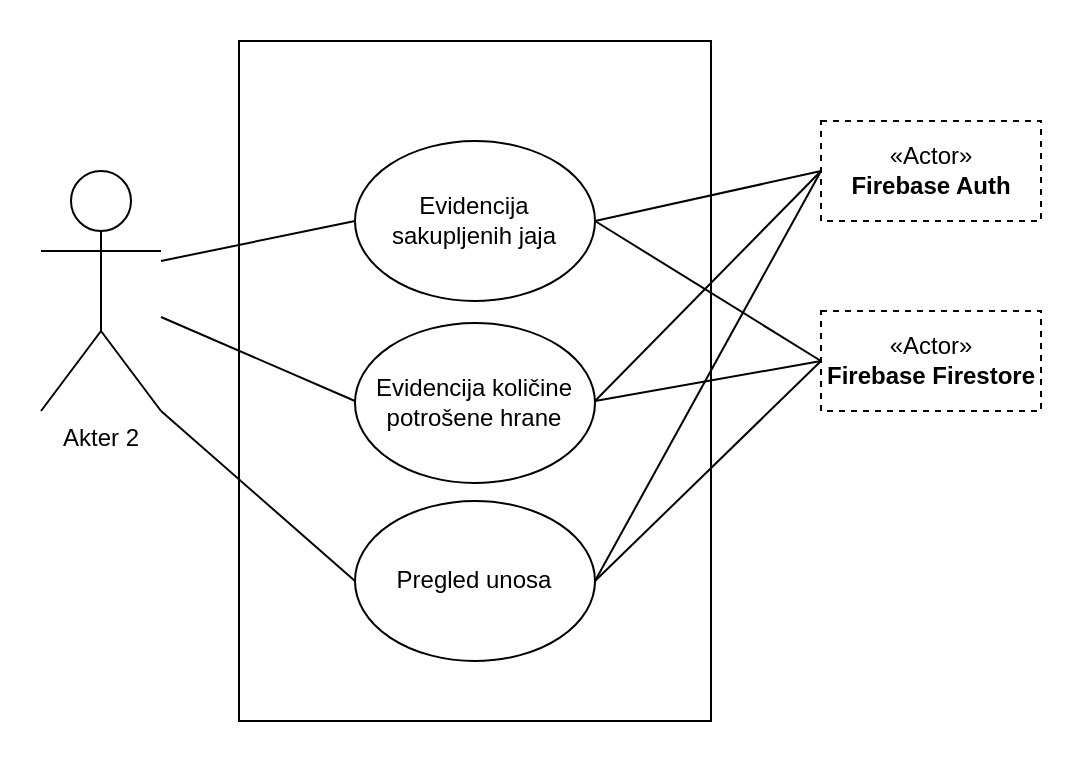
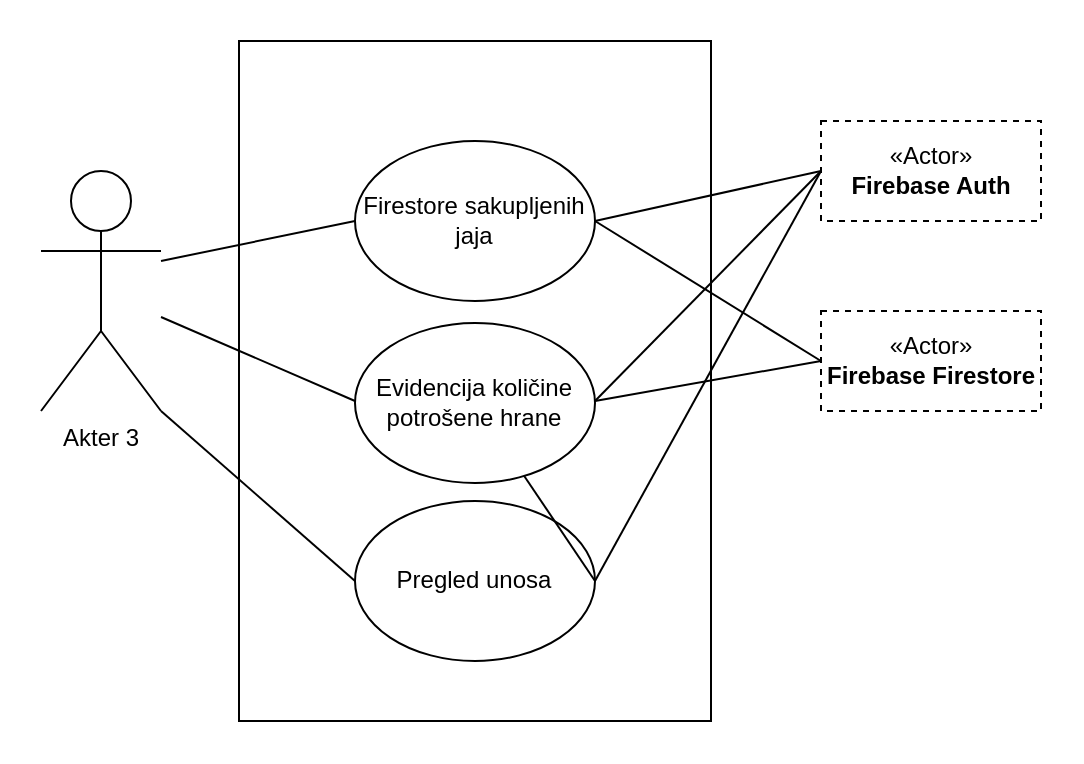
- <mxCell id="12" value="Evidencija sakupljenih jaja" style="ellipse;whiteSpace=wrap;html=1;" parent="1" vertex="1"><mxGeometry x="177" y="70" width="120" height="80" as="geometry" /></mxCell>
+ <mxCell id="12" value="Firestore sakupljenih jaja" style="ellipse;whiteSpace=wrap;html=1;" parent="1" vertex="1"><mxGeometry x="177" y="70" width="120" height="80" as="geometry" /></mxCell>
- <mxCell id="2" value="Akter 2" style="shape=umlActor;verticalLabelPosition=bottom;verticalAlign=top;html=1;" parent="1" vertex="1"><mxGeometry x="20" y="85" width="60" height="120" as="geometry" /></mxCell>
+ <mxCell id="2" value="Akter 3" style="shape=umlActor;verticalLabelPosition=bottom;verticalAlign=top;html=1;" parent="1" vertex="1"><mxGeometry x="20" y="85" width="60" height="120" as="geometry" /></mxCell>
- <mxCell id="16" value="" style="endArrow=none;html=1;entryX=0;entryY=0.5;entryDx=0;entryDy=0;exitX=1;exitY=0.5;exitDx=0;exitDy=0;" edge="1" parent="1" source="14" target="5"><mxGeometry width="50" height="50" relative="1" as="geometry"><mxPoint x="317" y="220" as="sourcePoint" /><mxPoint x="430" y="105" as="targetPoint" /></mxGeometry></mxCell>
+ <mxCell id="16" value="" style="endArrow=none;html=1;exitX=1;exitY=0.5;exitDx=0;exitDy=0;" edge="1" parent="1" source="14" target="13"><mxGeometry width="50" height="50" relative="1" as="geometry"><mxPoint x="317" y="220" as="sourcePoint" /><mxPoint x="430" y="105" as="targetPoint" /></mxGeometry></mxCell>
